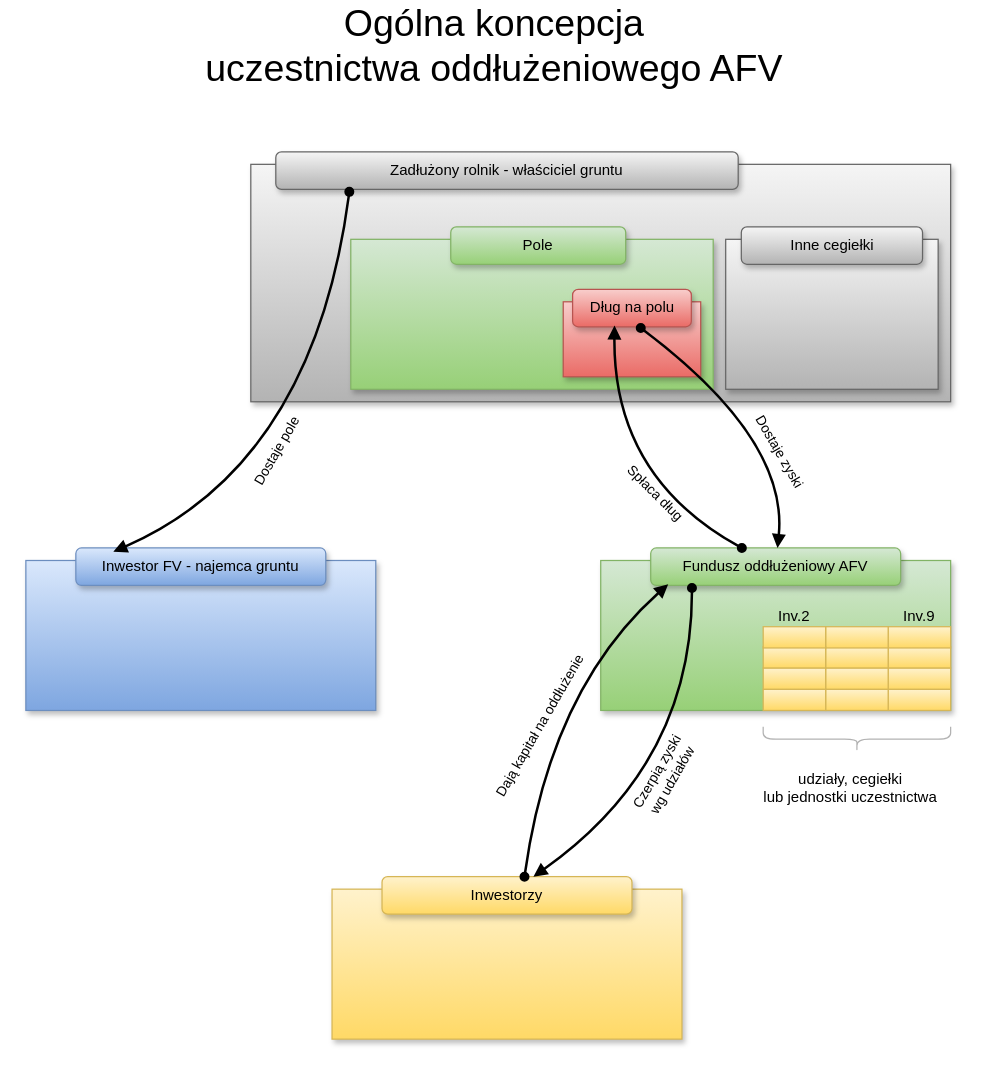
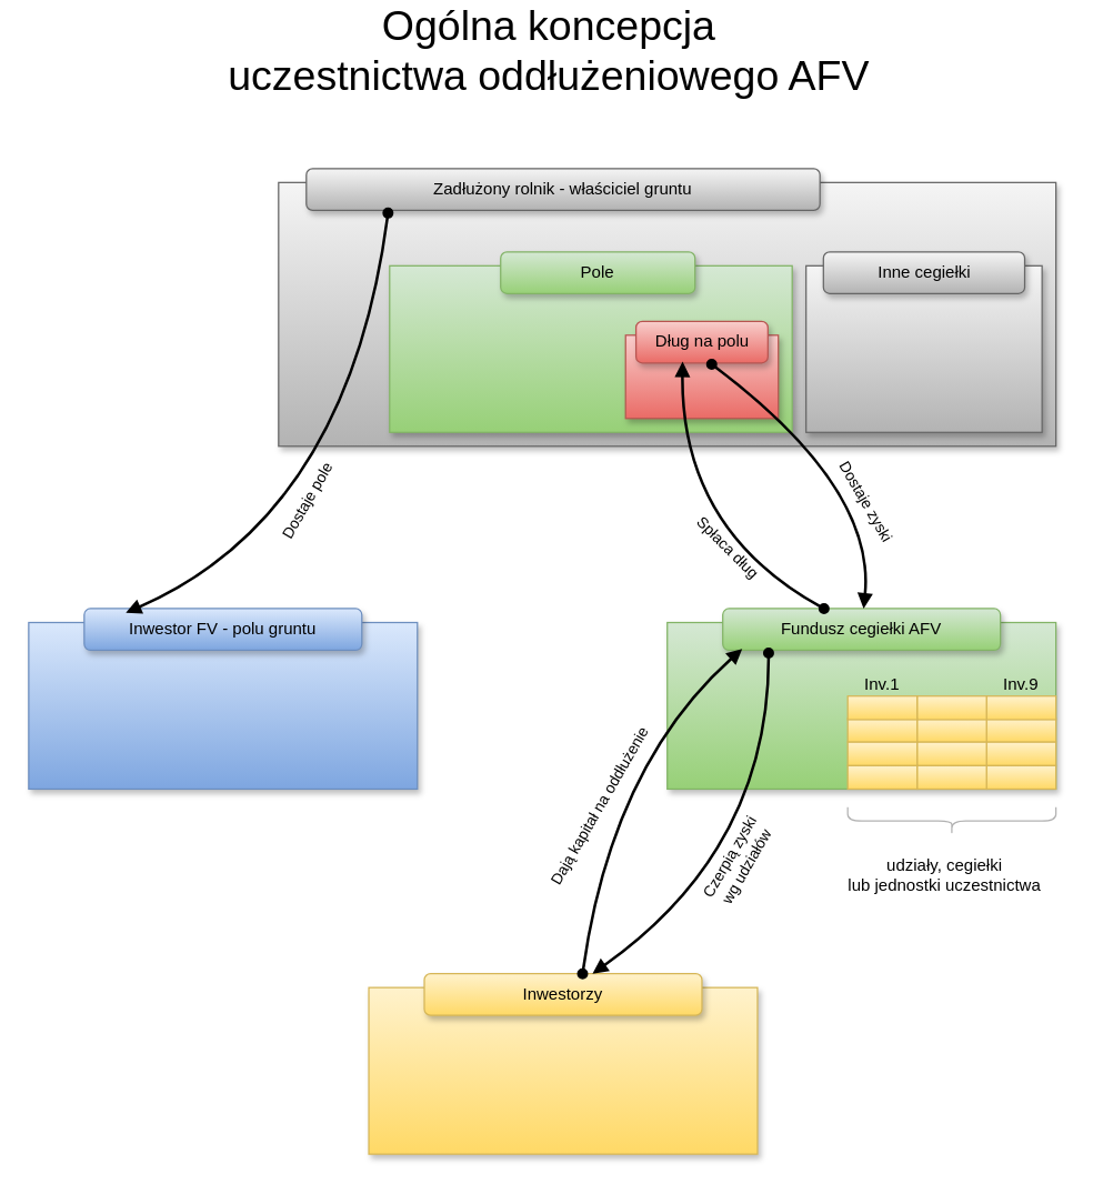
- <mxCell id="12" value="Inwestor FV - najemca gruntu" style="rounded=1;whiteSpace=wrap;html=1;shadow=1;fillColor=#dae8fc;strokeColor=#6c8ebf;gradientColor=#7ea6e0;" parent="1" vertex="1"><mxGeometry x="60" y="427" width="200" height="30" as="geometry" /></mxCell>
+ <mxCell id="12" value="Inwestor FV - polu gruntu" style="rounded=1;whiteSpace=wrap;html=1;shadow=1;fillColor=#dae8fc;strokeColor=#6c8ebf;gradientColor=#7ea6e0;" parent="1" vertex="1"><mxGeometry x="60" y="427" width="200" height="30" as="geometry" /></mxCell>
- <mxCell id="13" value="Fundusz oddłużeniowy AFV" style="rounded=1;whiteSpace=wrap;html=1;shadow=1;fillColor=#d5e8d4;strokeColor=#82b366;gradientColor=#97d077;" parent="1" vertex="1"><mxGeometry x="520" y="427" width="200" height="30" as="geometry" /></mxCell>
+ <mxCell id="13" value="Fundusz cegiełki AFV" style="rounded=1;whiteSpace=wrap;html=1;shadow=1;fillColor=#d5e8d4;strokeColor=#82b366;gradientColor=#97d077;" parent="1" vertex="1"><mxGeometry x="520" y="427" width="200" height="30" as="geometry" /></mxCell>
- <mxCell id="38" value="Inv.2" style="rounded=0;whiteSpace=wrap;html=1;glass=0;shadow=0;fillColor=none;strokeColor=none;gradientColor=#97d077;" parent="1" vertex="1"><mxGeometry x="610" y="473" width="50" height="17" as="geometry" /></mxCell>
+ <mxCell id="38" value="Inv.1" style="rounded=0;whiteSpace=wrap;html=1;glass=0;shadow=0;fillColor=none;strokeColor=none;gradientColor=#97d077;" parent="1" vertex="1"><mxGeometry x="610" y="473" width="50" height="17" as="geometry" /></mxCell>
